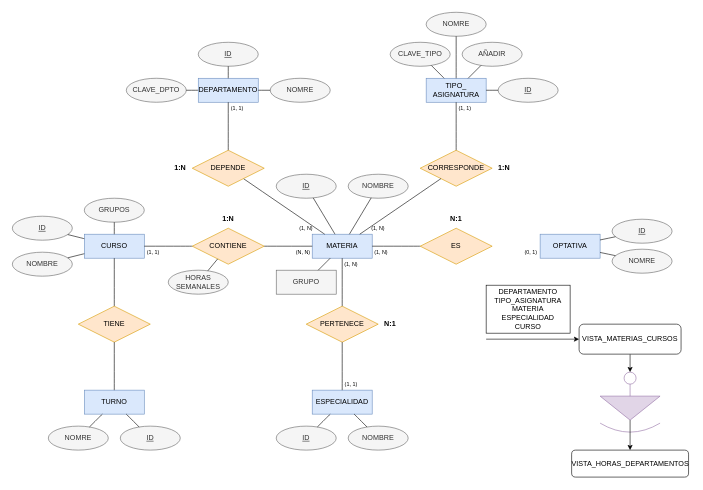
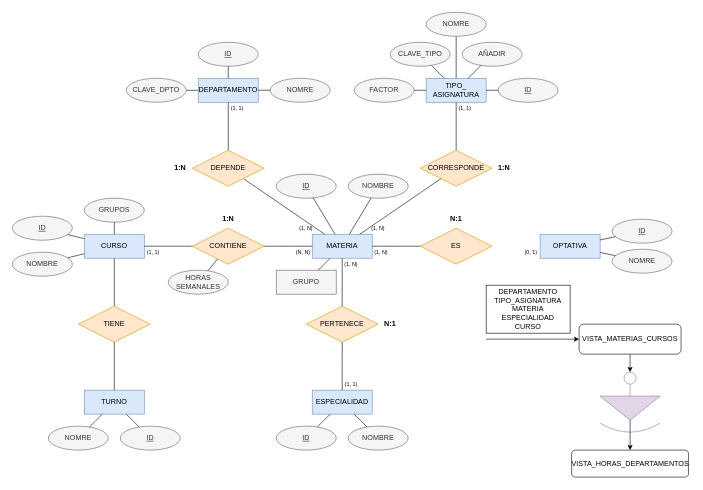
+ <mxCell id="61" value="FACTOR" style="ellipse;whiteSpace=wrap;html=1;align=center;fillColor=#f5f5f5;fontColor=#333333;strokeColor=#666666;" parent="1" vertex="1"><mxGeometry x="590" y="130" width="100" height="40" as="geometry" /></mxCell>
+ <mxCell id="63" style="edgeStyle=none;curved=1;rounded=0;orthogonalLoop=1;jettySize=auto;html=1;fontSize=12;startSize=8;endSize=8;endArrow=none;endFill=0;" parent="1" source="61" target="55" edge="1"><mxGeometry relative="1" as="geometry"><mxPoint x="650" y="280" as="sourcePoint" /><mxPoint x="650" as="targetPoint" y="220" /></mxGeometry></mxCell>
